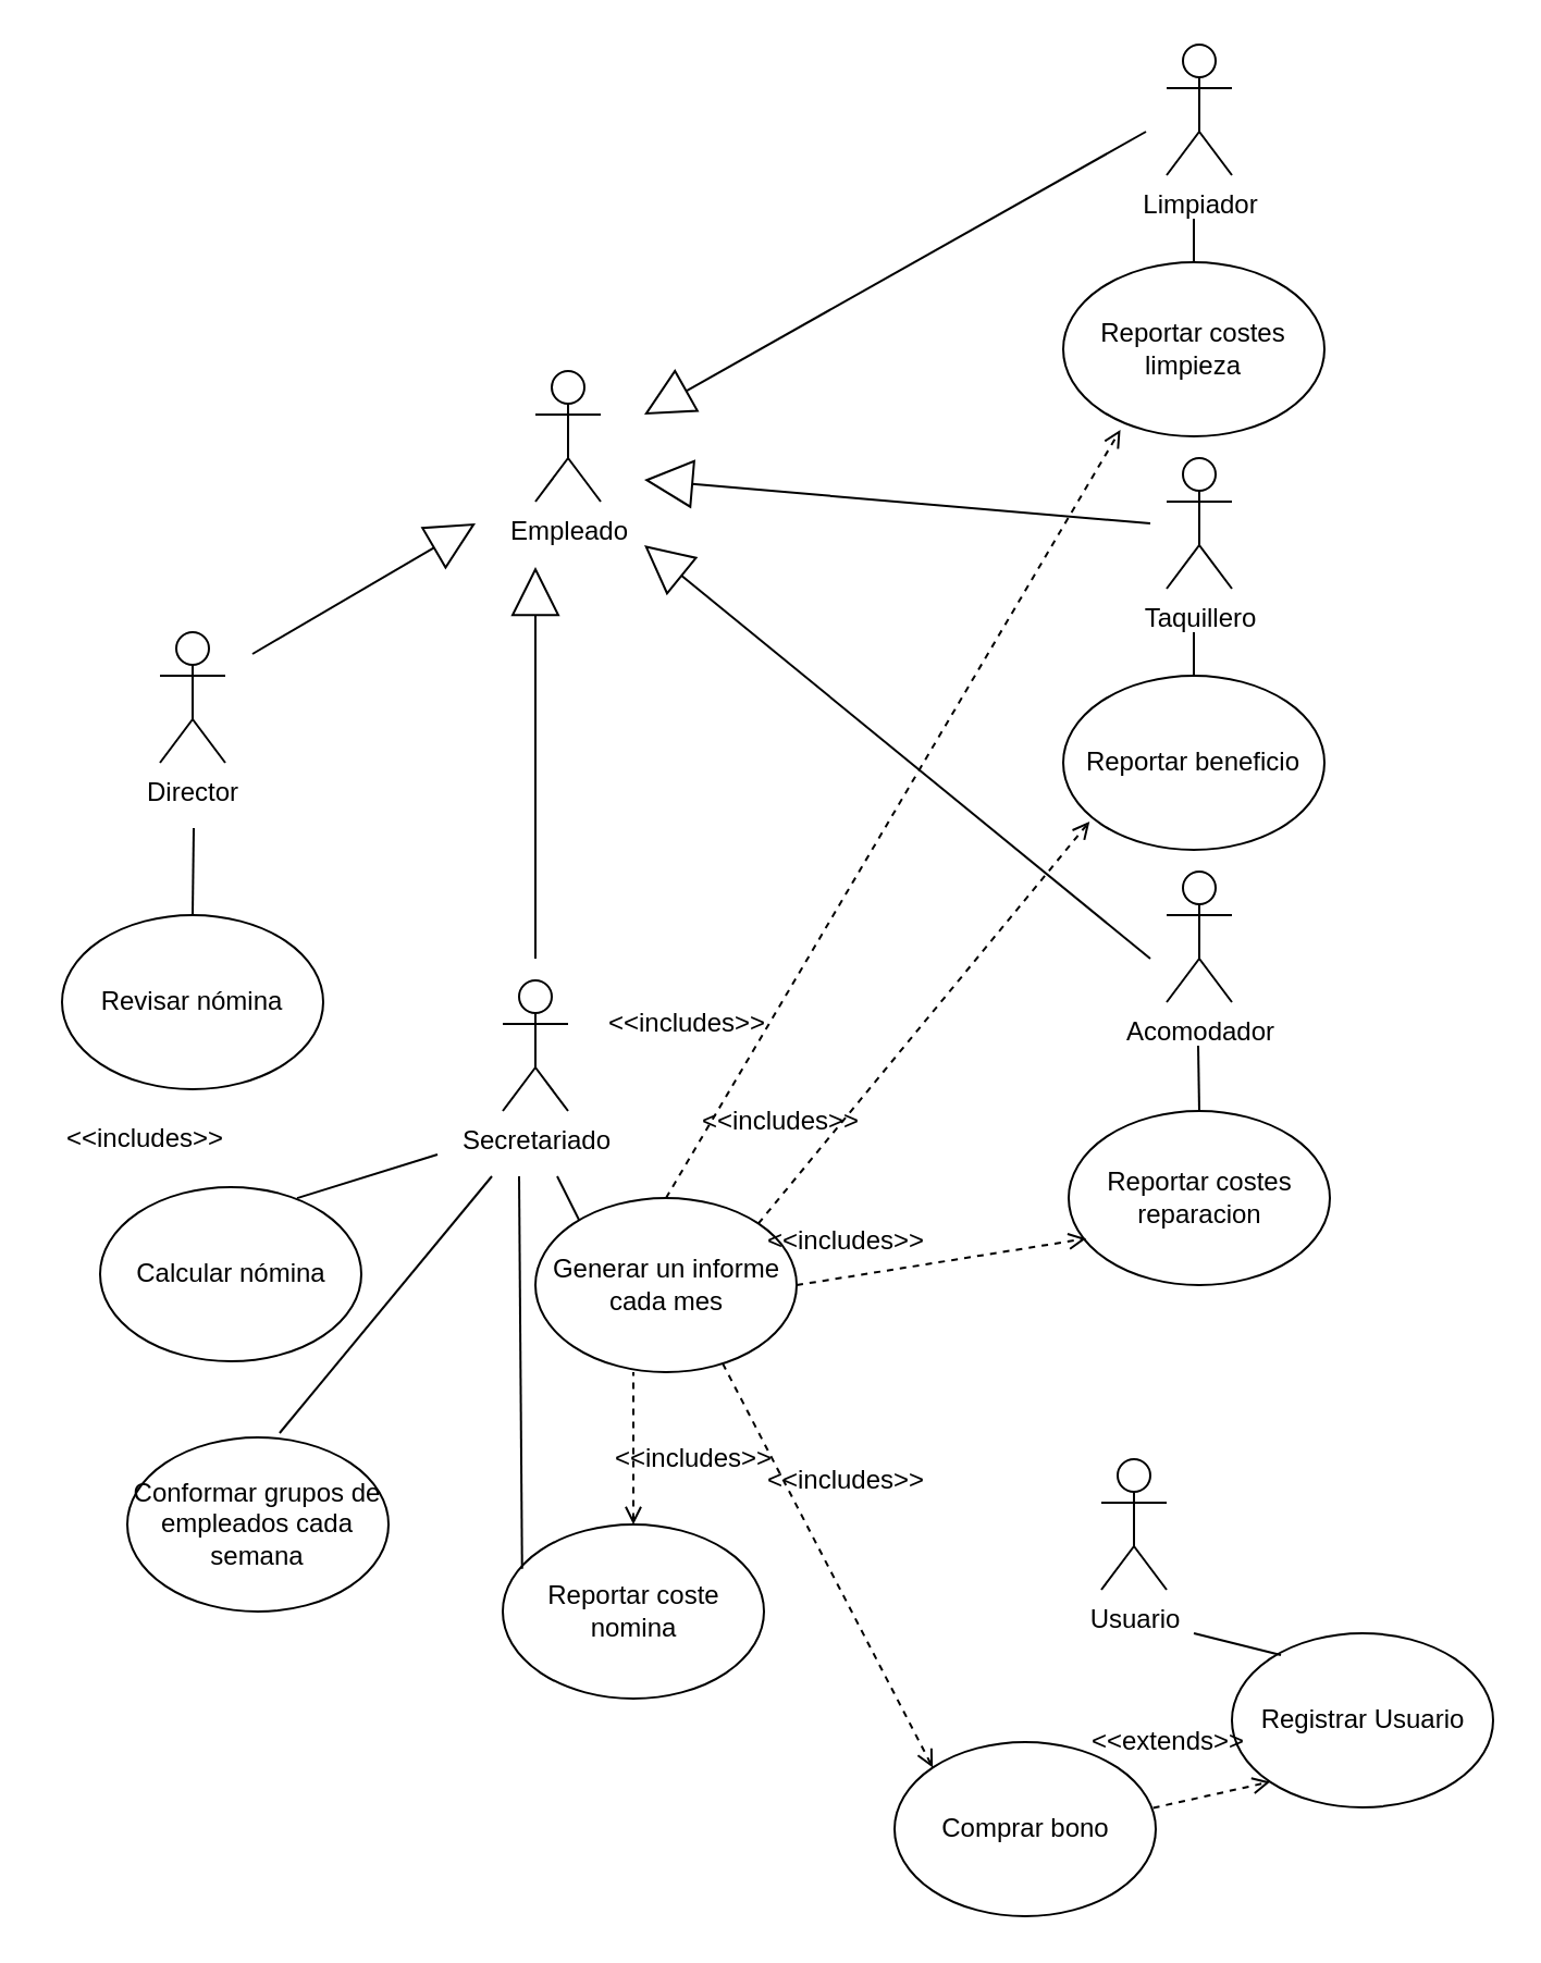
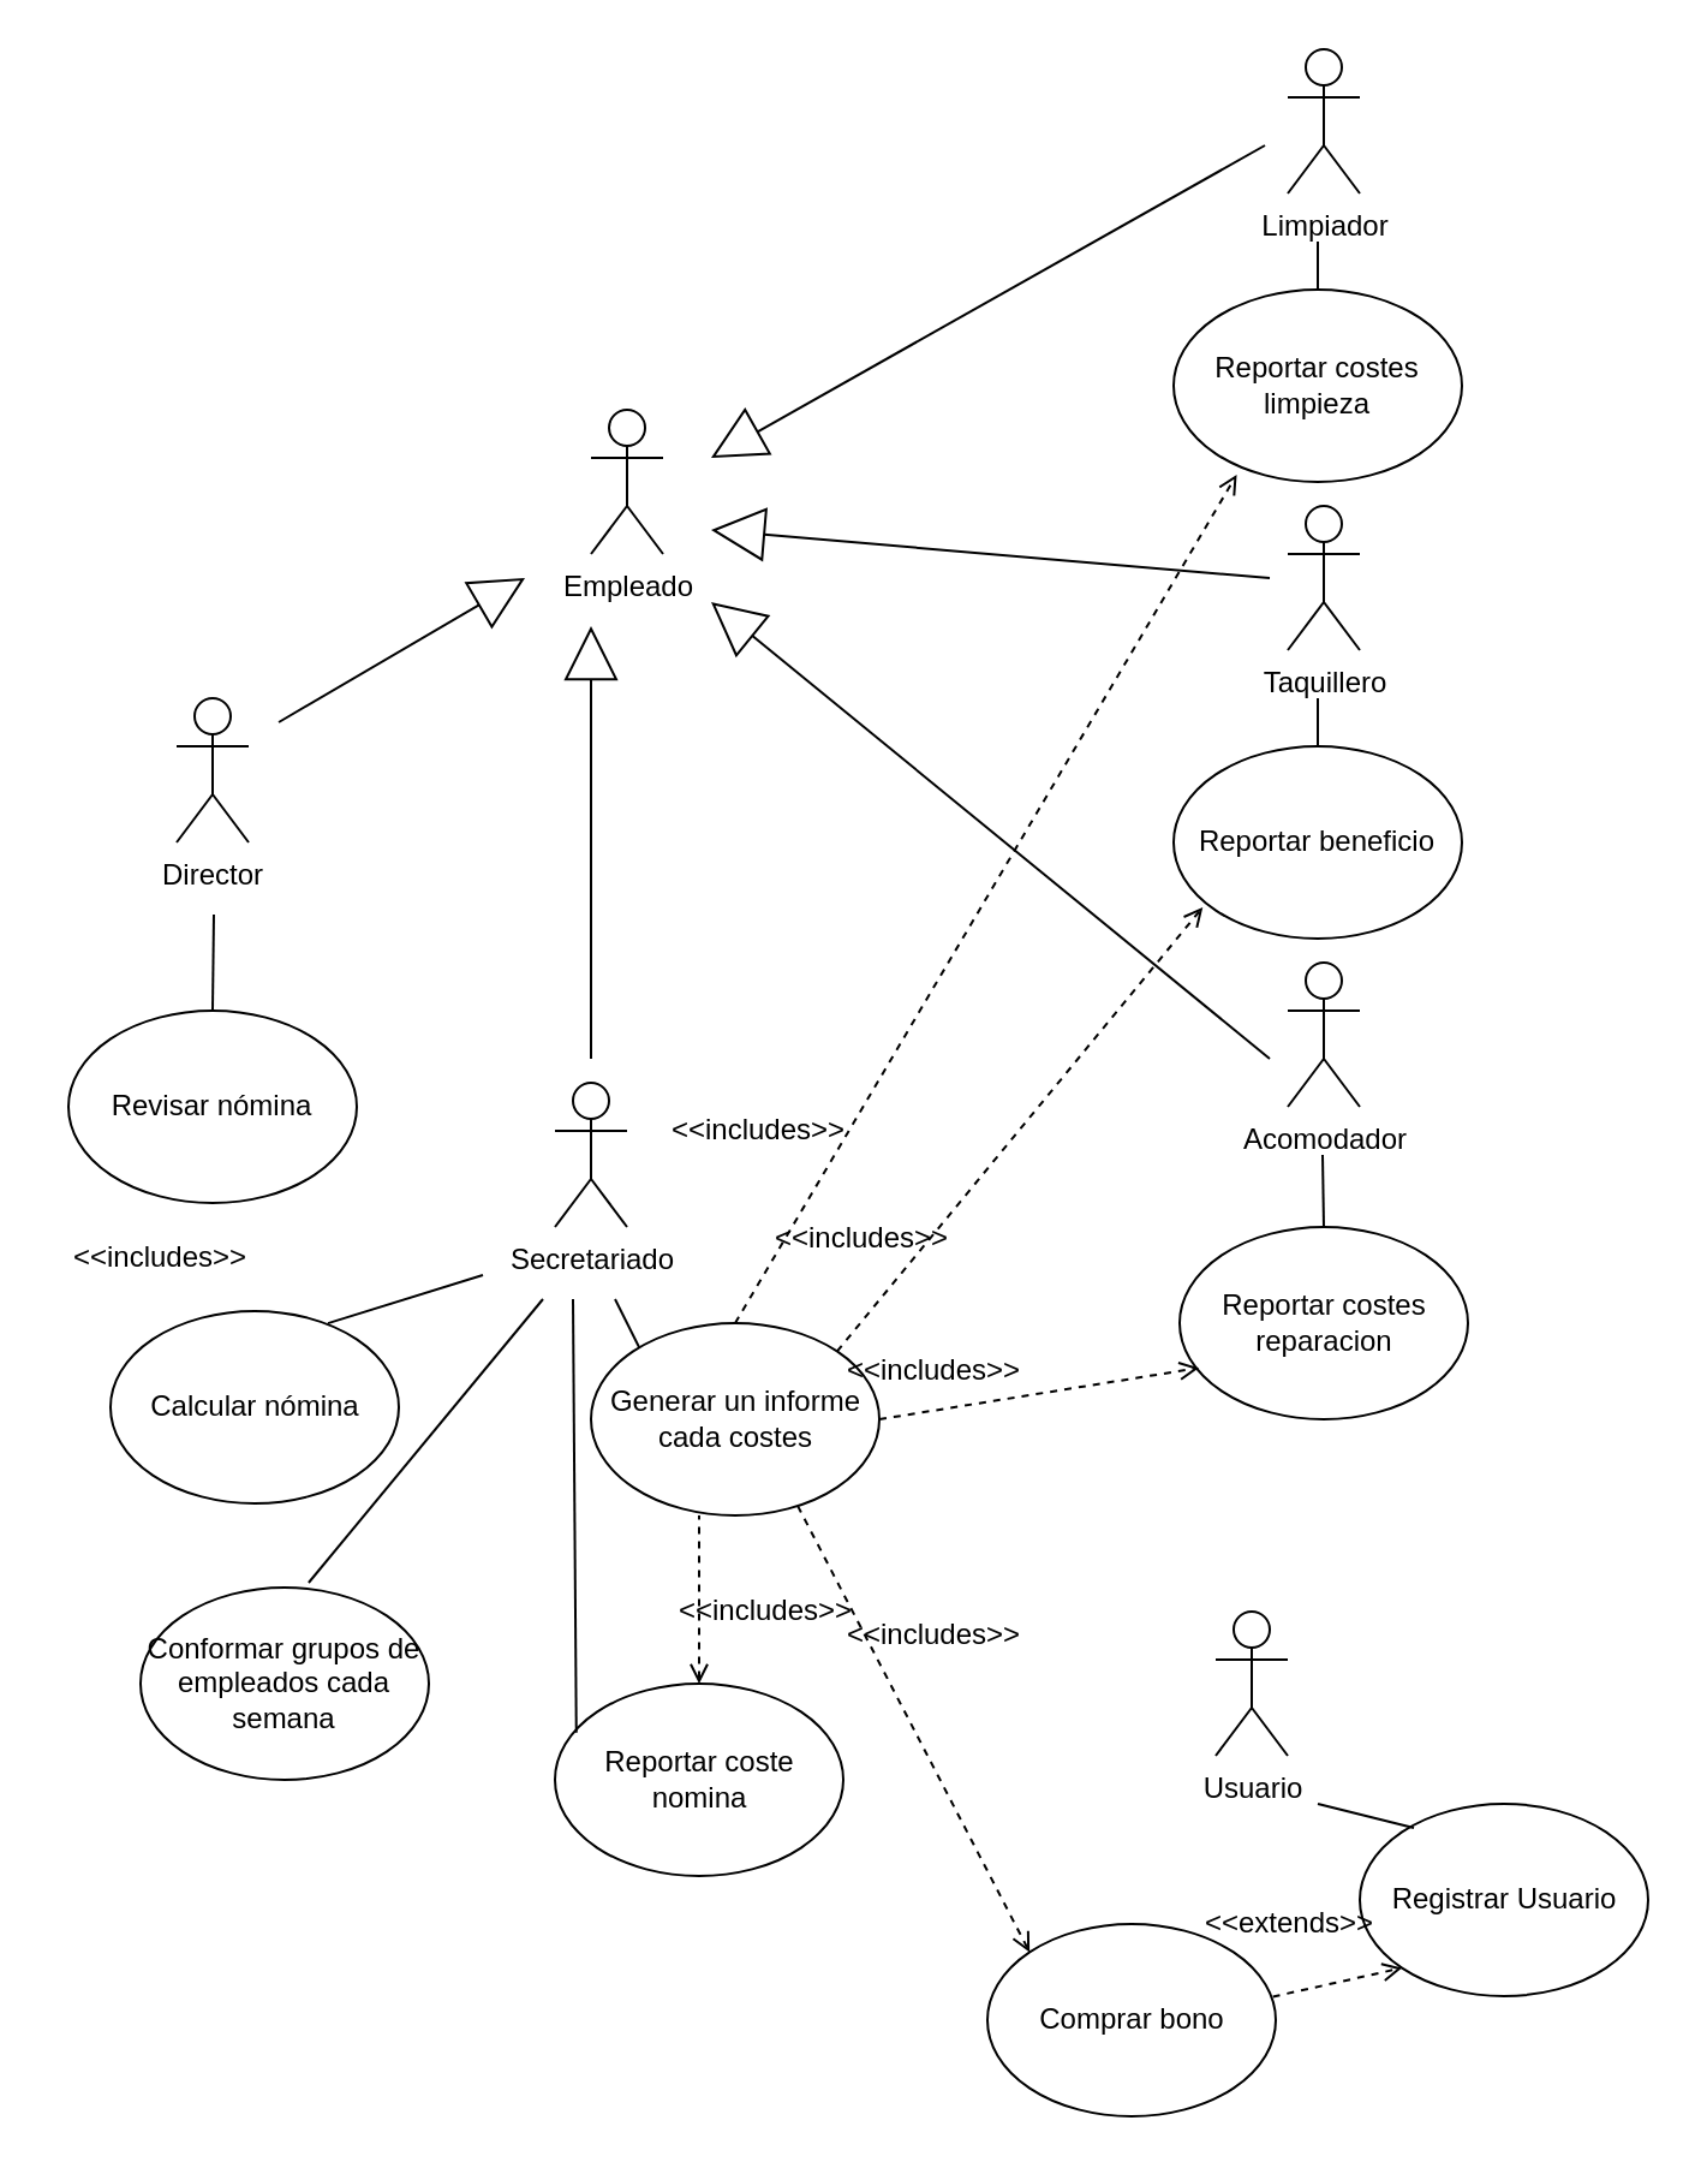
- <mxCell id="4" value="Generar un informe cada mes" style="ellipse;whiteSpace=wrap;html=1;" parent="1" vertex="1"><mxGeometry x="245.5" y="550" width="120" height="80" as="geometry" /></mxCell>
+ <mxCell id="4" value="Generar un informe cada costes" style="ellipse;whiteSpace=wrap;html=1;" parent="1" vertex="1"><mxGeometry x="245.5" y="550" width="120" height="80" as="geometry" /></mxCell>
